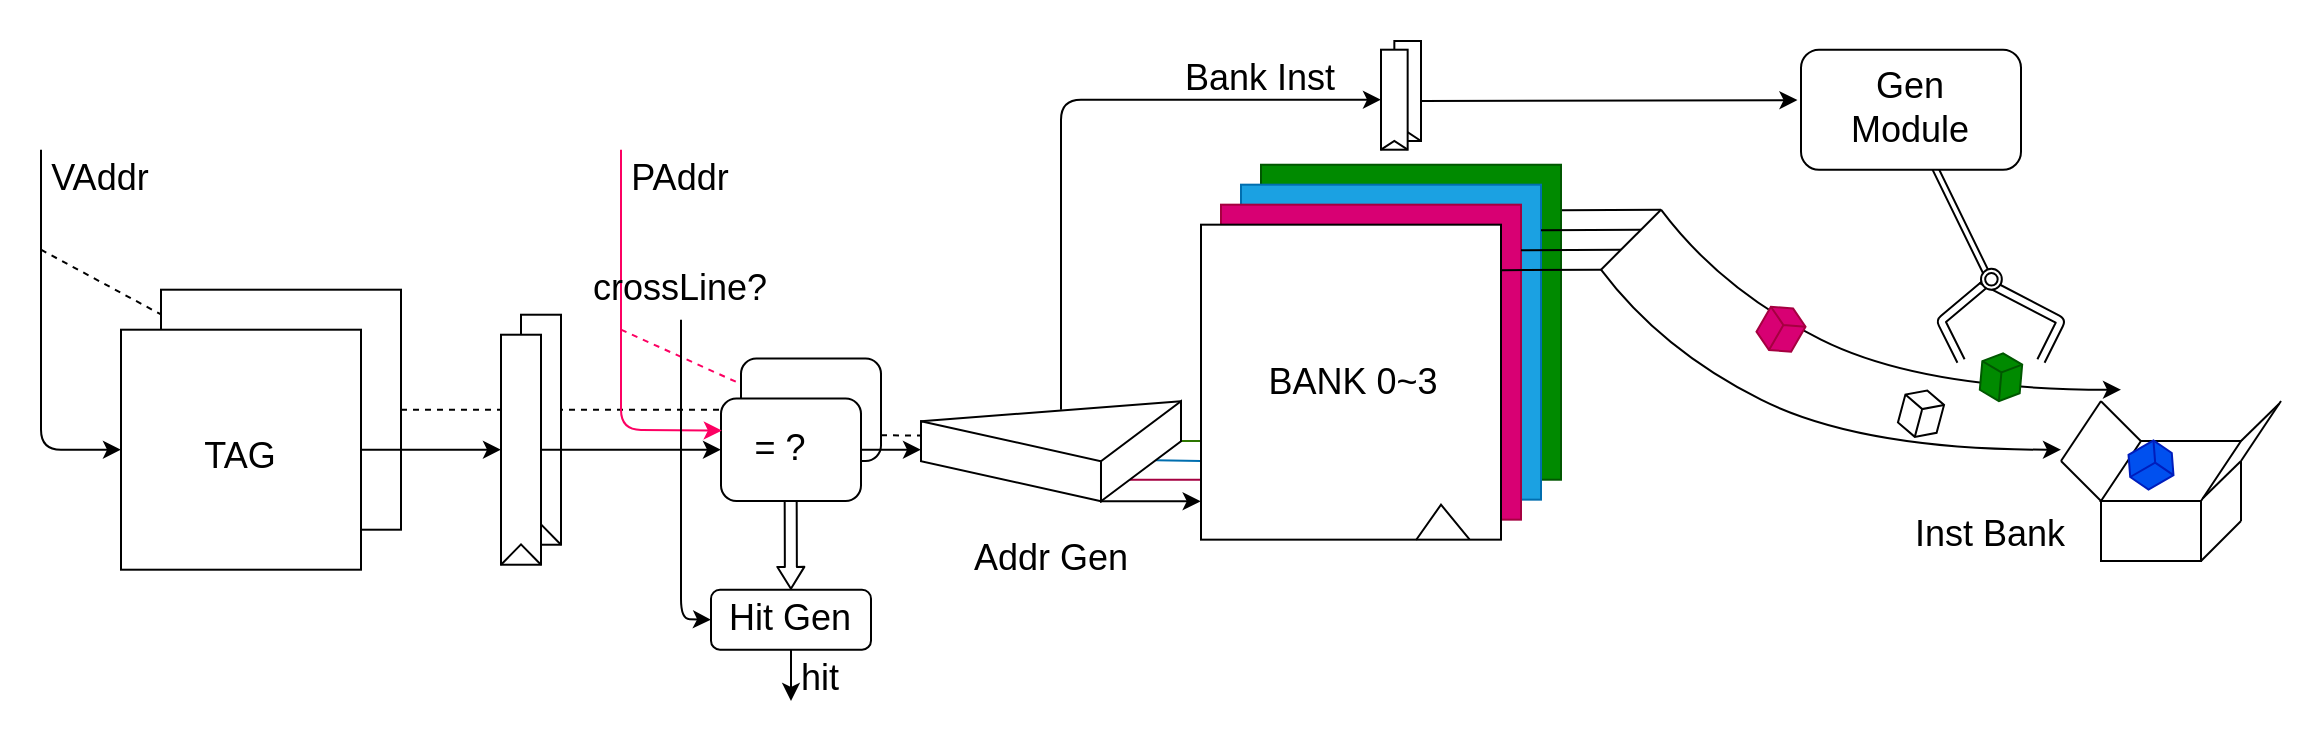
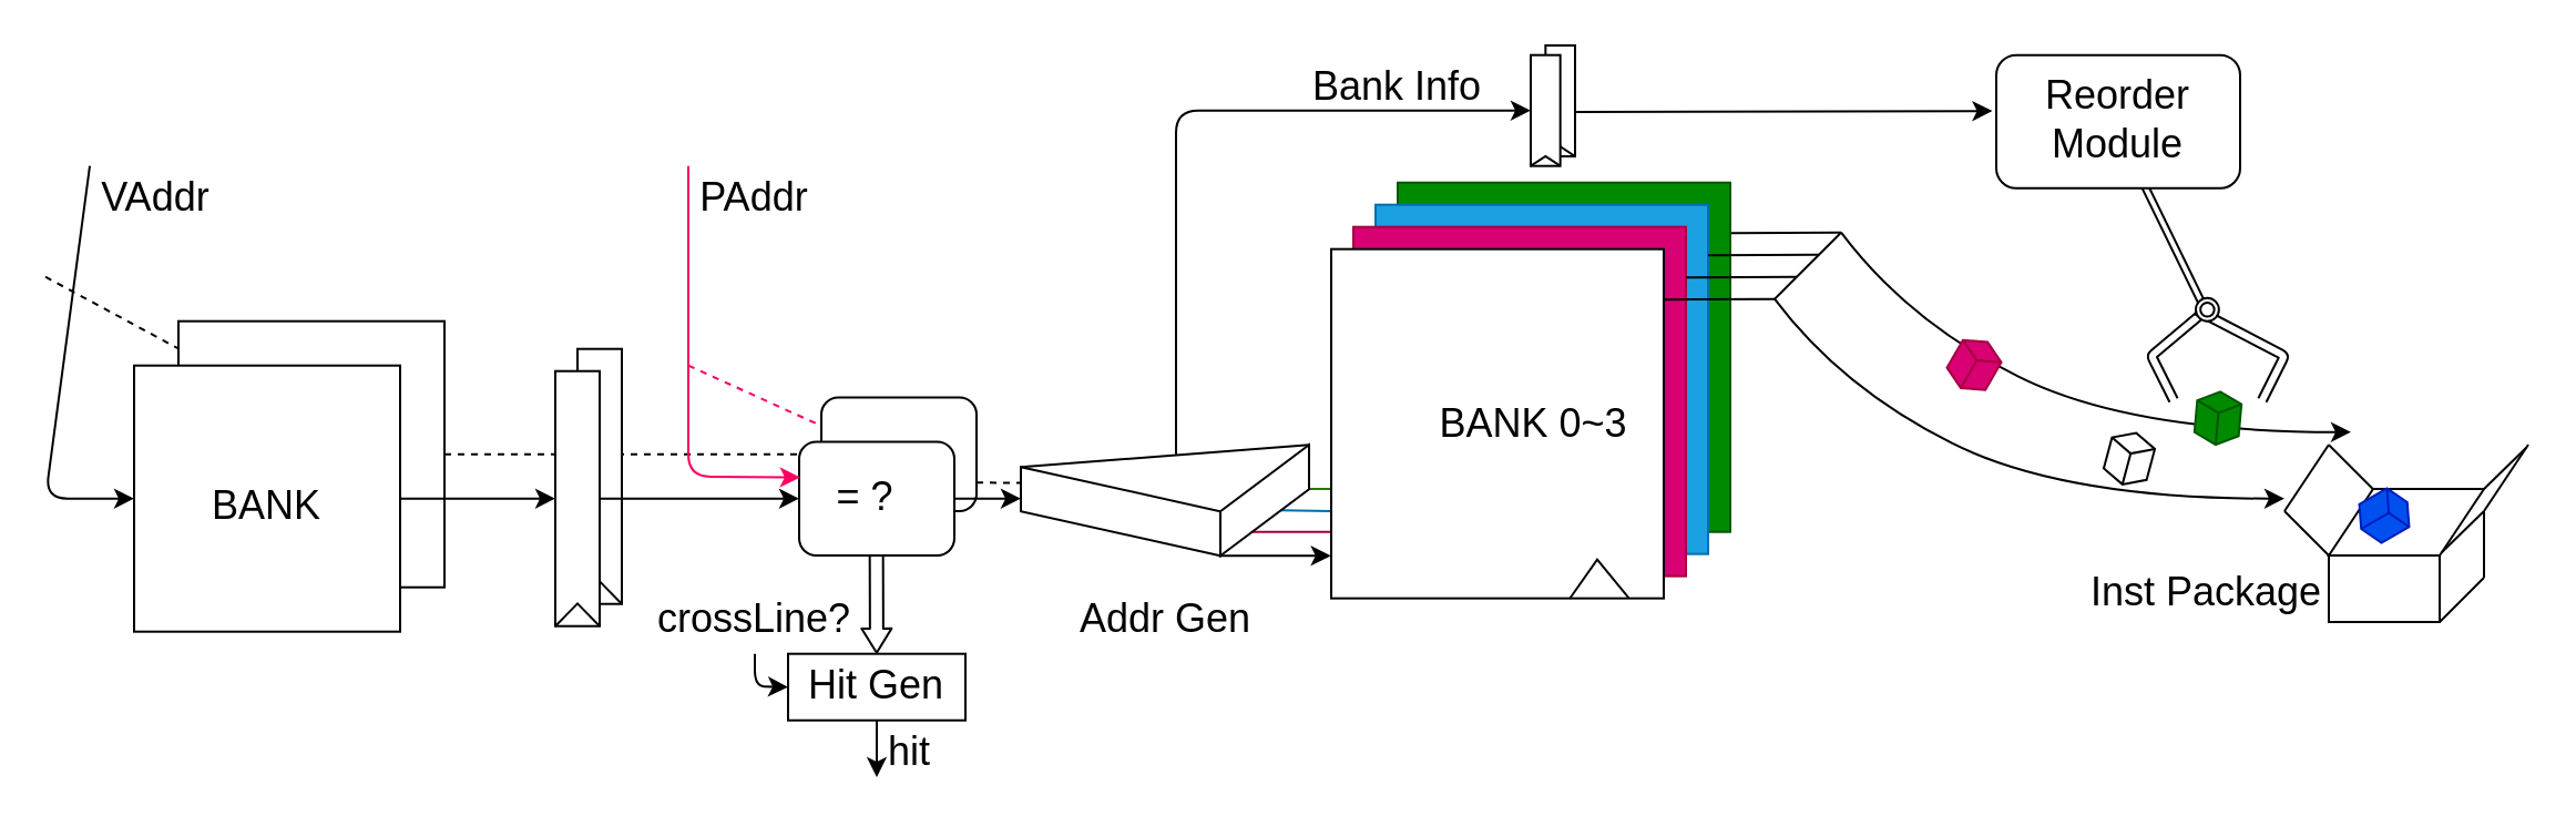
- <mxCell id="60" value="Bank Inst" style="text;html=1;strokeColor=none;fillColor=none;align=center;verticalAlign=middle;whiteSpace=wrap;rounded=0;fontFamily=Helvetica;fontSize=18;fontColor=default;" vertex="1" parent="1"><mxGeometry x="580" y="24.35" width="100" height="30" as="geometry" /></mxCell>
+ <mxCell id="60" value="Bank Info" style="text;html=1;strokeColor=none;fillColor=none;align=center;verticalAlign=middle;whiteSpace=wrap;rounded=0;fontFamily=Helvetica;fontSize=18;fontColor=default;" vertex="1" parent="1"><mxGeometry x="580" y="24.35" width="100" height="30" as="geometry" /></mxCell>
- <mxCell id="65" value="Gen&lt;br&gt;Module" style="text;html=1;strokeColor=none;fillColor=none;align=center;verticalAlign=middle;whiteSpace=wrap;rounded=0;fontFamily=Helvetica;fontSize=18;fontColor=default;" vertex="1" parent="63"><mxGeometry x="20" y="15" width="70" height="30" as="geometry" /></mxCell>
+ <mxCell id="65" value="Reorder&lt;br&gt;Module" style="text;html=1;strokeColor=none;fillColor=none;align=center;verticalAlign=middle;whiteSpace=wrap;rounded=0;fontFamily=Helvetica;fontSize=18;fontColor=default;" vertex="1" parent="63"><mxGeometry x="20" y="15" width="70" height="30" as="geometry" /></mxCell>
- <mxCell id="16" value="VAddr&lt;br&gt;" style="text;html=1;strokeColor=none;fillColor=none;align=center;verticalAlign=middle;whiteSpace=wrap;rounded=0;fontSize=18;" vertex="1" parent="1"><mxGeometry x="20" y="74.35" width="60" height="30" as="geometry" /></mxCell>
+ <mxCell id="16" value="VAddr&lt;br&gt;" style="text;html=1;strokeColor=none;fillColor=none;align=center;verticalAlign=middle;whiteSpace=wrap;rounded=0;fontSize=18;" vertex="1" parent="1"><mxGeometry x="40" y="74.35" width="60" height="30" as="geometry" /></mxCell>
- <mxCell id="83" value="crossLine?" style="text;html=1;strokeColor=none;fillColor=none;align=center;verticalAlign=middle;whiteSpace=wrap;rounded=0;fontFamily=Helvetica;fontSize=18;fontColor=default;" vertex="1" parent="1"><mxGeometry x="310" y="129.35" width="60" height="30" as="geometry" /></mxCell>
+ <mxCell id="83" value="crossLine?" style="text;html=1;strokeColor=none;fillColor=none;align=center;verticalAlign=middle;whiteSpace=wrap;rounded=0;fontFamily=Helvetica;fontSize=18;fontColor=default;" vertex="1" parent="1"><mxGeometry x="310" y="264.35" width="60" height="30" as="geometry" /></mxCell>
- <mxCell id="50" value="BANK 0~3" style="text;html=1;strokeColor=none;fillColor=none;align=center;verticalAlign=middle;whiteSpace=wrap;rounded=0;fontFamily=Helvetica;fontSize=18;fontColor=default;container=0;" vertex="1" parent="34"><mxGeometry x="30" y="71.24" width="92.5" height="30" as="geometry" /></mxCell>
+ <mxCell id="50" value="BANK 0~3" style="text;html=1;strokeColor=none;fillColor=none;align=center;verticalAlign=middle;whiteSpace=wrap;rounded=0;fontFamily=Helvetica;fontSize=18;fontColor=default;container=0;" vertex="1" parent="34"><mxGeometry x="45" y="71.24" width="92.5" height="30" as="geometry" /></mxCell>
- <mxCell id="13" value="&lt;span style=&quot;font-size: 18px&quot;&gt;TAG&lt;br&gt;&lt;br&gt;&lt;/span&gt;" style="text;html=1;strokeColor=none;fillColor=none;align=center;verticalAlign=middle;whiteSpace=wrap;rounded=0;" vertex="1" parent="1"><mxGeometry x="90" y="224.35" width="60" height="30" as="geometry" /></mxCell>
+ <mxCell id="13" value="&lt;span style=&quot;font-size: 18px&quot;&gt;BANK&lt;br&gt;&lt;br&gt;&lt;/span&gt;" style="text;html=1;strokeColor=none;fillColor=none;align=center;verticalAlign=middle;whiteSpace=wrap;rounded=0;" vertex="1" parent="1"><mxGeometry x="90" y="224.35" width="60" height="30" as="geometry" /></mxCell>
- <mxCell id="68" value="Inst Bank" style="text;html=1;strokeColor=none;fillColor=none;align=center;verticalAlign=middle;whiteSpace=wrap;rounded=0;fontFamily=Helvetica;fontSize=18;fontColor=default;" vertex="1" parent="1"><mxGeometry x="940.21" y="251.86" width="110" height="30" as="geometry" /></mxCell>
+ <mxCell id="68" value="Inst Package" style="text;html=1;strokeColor=none;fillColor=none;align=center;verticalAlign=middle;whiteSpace=wrap;rounded=0;fontFamily=Helvetica;fontSize=18;fontColor=default;" vertex="1" parent="1"><mxGeometry x="940.21" y="251.86" width="110" height="30" as="geometry" /></mxCell>
- <mxCell id="82" value="Hit Gen" style="rounded=1;whiteSpace=wrap;html=1;fontFamily=Helvetica;fontSize=18;fontColor=default;" vertex="1" parent="1"><mxGeometry x="355" y="294.35" width="80" height="30" as="geometry" /></mxCell>
+ <mxCell id="82" value="Hit Gen" style="whiteSpace=wrap;html=1;fontFamily=Helvetica;fontSize=18;fontColor=default;rounded=0;" vertex="1" parent="1"><mxGeometry x="355" y="294.35" width="80" height="30" as="geometry" /></mxCell>
